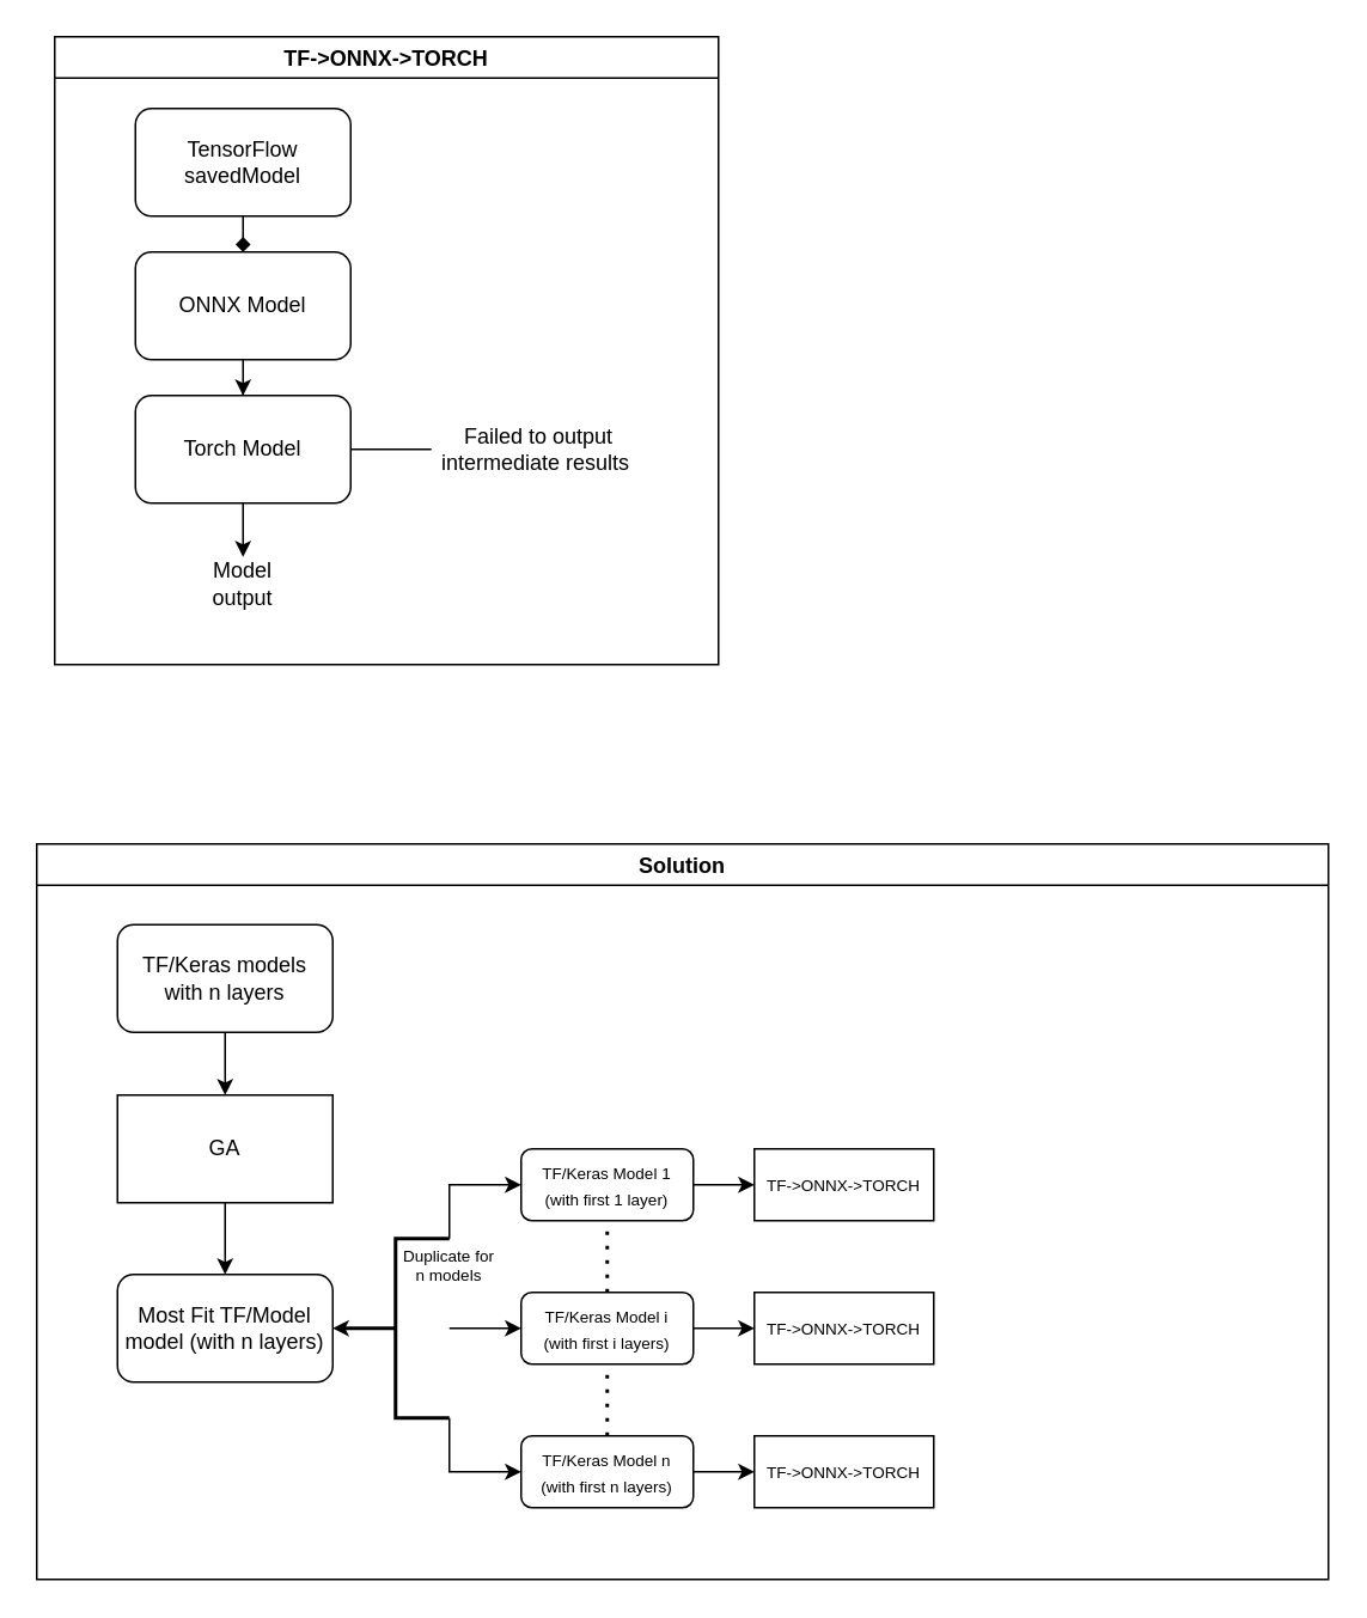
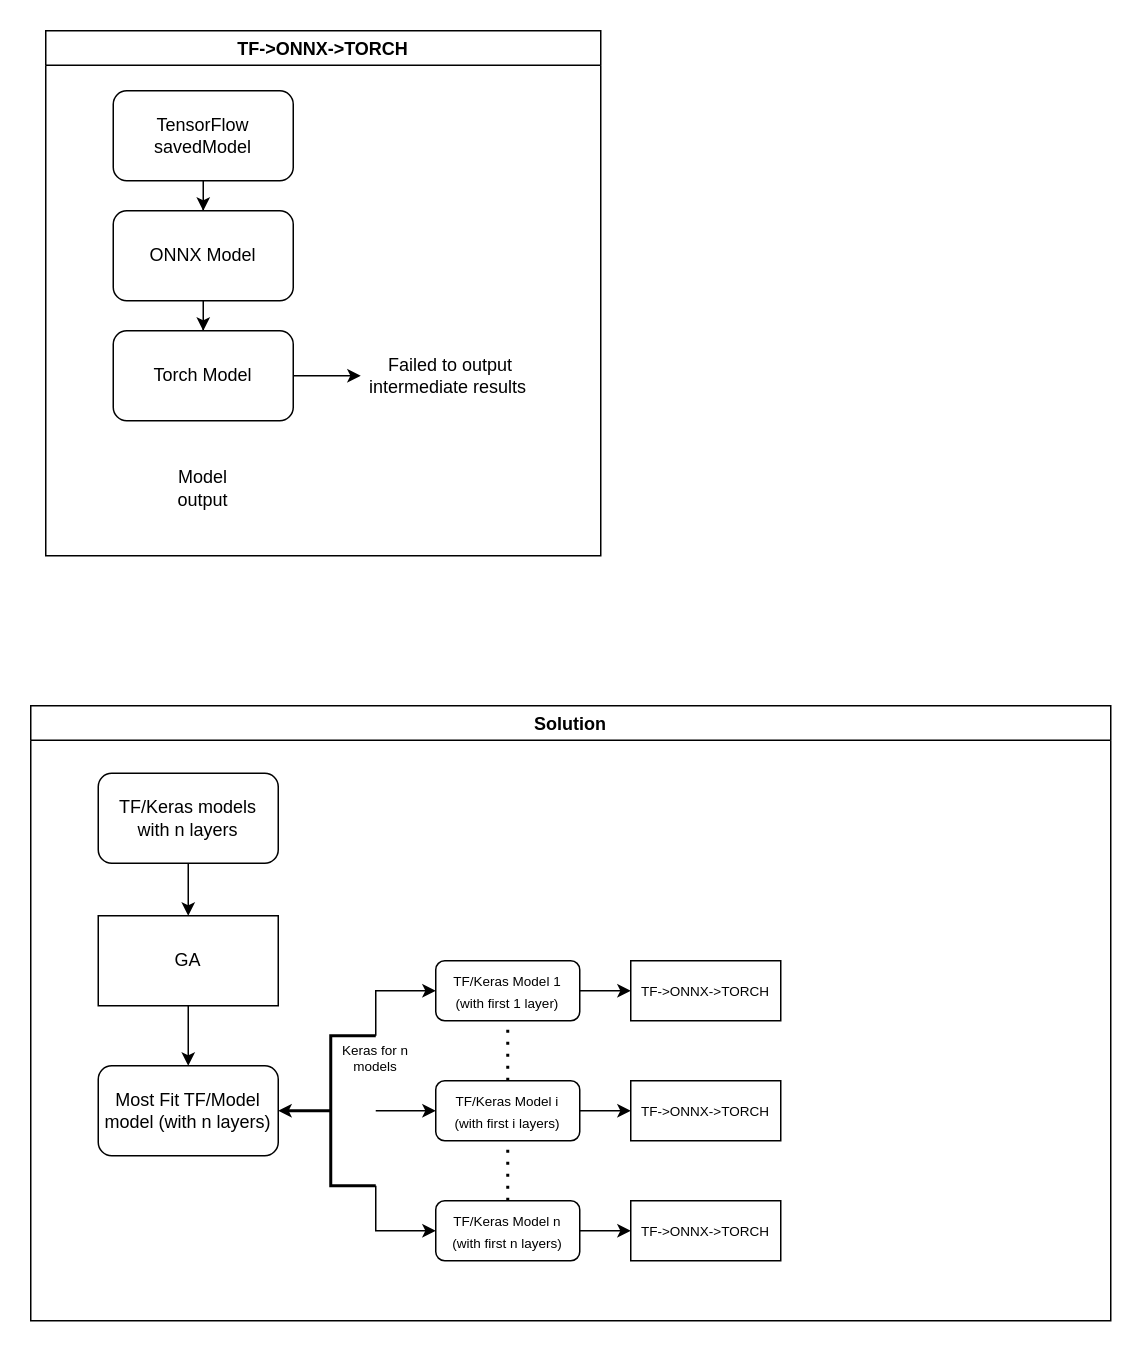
- <mxCell id="5" value="" style="edgeStyle=orthogonalEdgeStyle;rounded=0;orthogonalLoop=1;jettySize=auto;html=1;endArrow=diamond;" edge="1" parent="2" source="3" target="4"><mxGeometry relative="1" as="geometry" /></mxCell>
+ <mxCell id="5" value="" style="edgeStyle=orthogonalEdgeStyle;rounded=0;orthogonalLoop=1;jettySize=auto;html=1;" edge="1" parent="2" source="3" target="4"><mxGeometry relative="1" as="geometry" /></mxCell>
- <mxCell id="7" style="edgeStyle=orthogonalEdgeStyle;rounded=0;orthogonalLoop=1;jettySize=auto;html=1;entryX=0;entryY=0.5;entryDx=0;entryDy=0;endArrow=none;" edge="1" parent="2" source="8" target="11"><mxGeometry relative="1" as="geometry" /></mxCell>
+ <mxCell id="7" style="edgeStyle=orthogonalEdgeStyle;rounded=0;orthogonalLoop=1;jettySize=auto;html=1;entryX=0;entryY=0.5;entryDx=0;entryDy=0;" edge="1" parent="2" source="8" target="11"><mxGeometry relative="1" as="geometry" /></mxCell>
- <mxCell id="6" style="edgeStyle=orthogonalEdgeStyle;rounded=0;orthogonalLoop=1;jettySize=auto;html=1;entryX=0.5;entryY=0;entryDx=0;entryDy=0;" edge="1" parent="2" source="8" target="10"><mxGeometry relative="1" as="geometry"><mxPoint x="105" y="290" as="targetPoint" /></mxGeometry></mxCell>
- <mxCell id="31" value="Duplicate for n models" style="text;html=1;strokeColor=none;fillColor=none;align=center;verticalAlign=middle;whiteSpace=wrap;rounded=0;fontSize=9;" vertex="1" parent="12"><mxGeometry x="200" y="220" width="60" height="30" as="geometry" /></mxCell>
+ <mxCell id="31" value="Keras for n models" style="text;html=1;strokeColor=none;fillColor=none;align=center;verticalAlign=middle;whiteSpace=wrap;rounded=0;fontSize=9;" vertex="1" parent="12"><mxGeometry x="200" y="220" width="60" height="30" as="geometry" /></mxCell>
